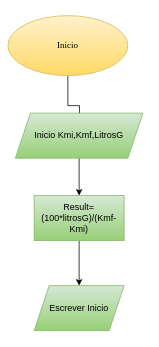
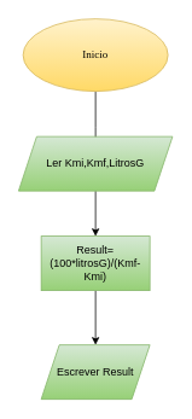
- <mxCell id="3" value="Inicio" style="ellipse;whiteSpace=wrap;html=1;fillColor=#fff2cc;strokeColor=#d6b656;gradientColor=#ffd966;labelBorderColor=none;fontFamily=Comic Sans MS;" parent="1" vertex="1"><mxGeometry x="10" y="20" width="160" height="80" as="geometry" /></mxCell>
+ <mxCell id="3" value="Inicio" style="ellipse;whiteSpace=wrap;html=1;fillColor=#fff2cc;strokeColor=#d6b656;gradientColor=#ffd966;labelBorderColor=none;fontFamily=Comic Sans MS;" parent="1" vertex="1"><mxGeometry x="25" y="20" width="160" height="80" as="geometry" /></mxCell>
- <mxCell id="6" value="Inicio Kmi,Kmf,LitrosG" style="shape=parallelogram;perimeter=parallelogramPerimeter;whiteSpace=wrap;html=1;fixedSize=1;fillColor=#d5e8d4;gradientColor=#97d077;strokeColor=#82b366;" parent="1" vertex="1"><mxGeometry x="20" y="150" width="170" height="60" as="geometry" /></mxCell>
+ <mxCell id="6" value="Ler Kmi,Kmf,LitrosG" style="shape=parallelogram;perimeter=parallelogramPerimeter;whiteSpace=wrap;html=1;fixedSize=1;fillColor=#d5e8d4;gradientColor=#97d077;strokeColor=#82b366;" parent="1" vertex="1"><mxGeometry x="20" y="150" width="170" height="60" as="geometry" /></mxCell>
- <mxCell id="4" value="Escrever Inicio" style="shape=parallelogram;perimeter=parallelogramPerimeter;whiteSpace=wrap;html=1;fixedSize=1;fillColor=#d5e8d4;gradientColor=#97d077;strokeColor=#82b366;" parent="1" vertex="1"><mxGeometry x="45" y="380" width="120" height="60" as="geometry" /></mxCell>
+ <mxCell id="4" value="Escrever Result" style="shape=parallelogram;perimeter=parallelogramPerimeter;whiteSpace=wrap;html=1;fixedSize=1;fillColor=#d5e8d4;gradientColor=#97d077;strokeColor=#82b366;" parent="1" vertex="1"><mxGeometry x="45" y="380" width="120" height="60" as="geometry" /></mxCell>
